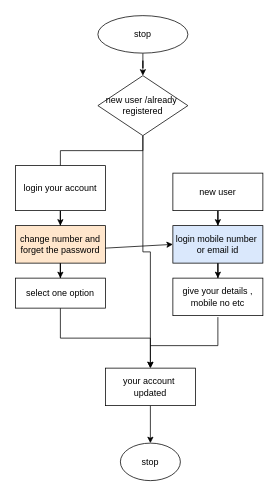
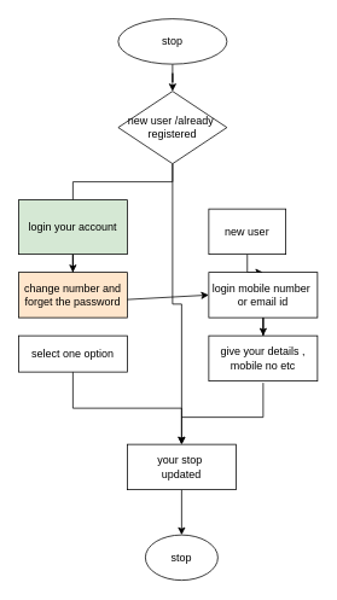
- <mxCell id="8" value="login your account" style="whiteSpace=wrap;html=1;" vertex="1" parent="1"><mxGeometry x="20" y="220" width="120" height="60" as="geometry" /></mxCell>
+ <mxCell id="8" value="login your account" style="whiteSpace=wrap;html=1;fillColor=#d5e8d4;" vertex="1" parent="1"><mxGeometry x="20" y="220" width="120" height="60" as="geometry" /></mxCell>
- <mxCell id="10" value="new user" style="whiteSpace=wrap;html=1;" vertex="1" parent="1"><mxGeometry x="230" y="230" width="120" height="50" as="geometry" /></mxCell>
+ <mxCell id="10" value="new user" style="whiteSpace=wrap;html=1;" vertex="1" parent="1"><mxGeometry x="230" y="230" width="85" height="50" as="geometry" /></mxCell>
- <mxCell id="16" value="login mobile number&amp;nbsp;&lt;br&gt;or email id" style="whiteSpace=wrap;html=1;fillColor=#dae8fc;" vertex="1" parent="1"><mxGeometry x="230" y="300" width="120" height="50" as="geometry" /></mxCell>
+ <mxCell id="16" value="login mobile number&amp;nbsp;&lt;br&gt;or email id" style="whiteSpace=wrap;html=1;" vertex="1" parent="1"><mxGeometry x="230" y="300" width="120" height="50" as="geometry" /></mxCell>
- <mxCell id="11" value="" style="edgeStyle=orthogonalEdgeStyle;rounded=0;orthogonalLoop=1;jettySize=auto;html=1;" edge="1" parent="1" source="12" target="14"><mxGeometry relative="1" as="geometry" /></mxCell>
- <mxCell id="19" value="your account&amp;nbsp;&lt;br&gt;updated" style="whiteSpace=wrap;html=1;" vertex="1" parent="1"><mxGeometry x="140" y="490" width="120" height="50" as="geometry" /></mxCell>
+ <mxCell id="19" value="your stop&amp;nbsp;&lt;br&gt;updated" style="whiteSpace=wrap;html=1;" vertex="1" parent="1"><mxGeometry x="140" y="490" width="120" height="50" as="geometry" /></mxCell>
